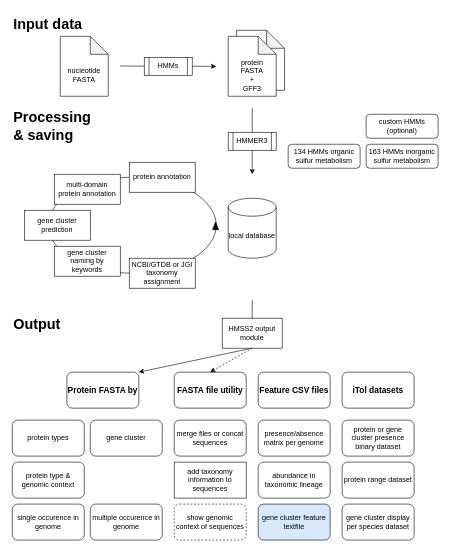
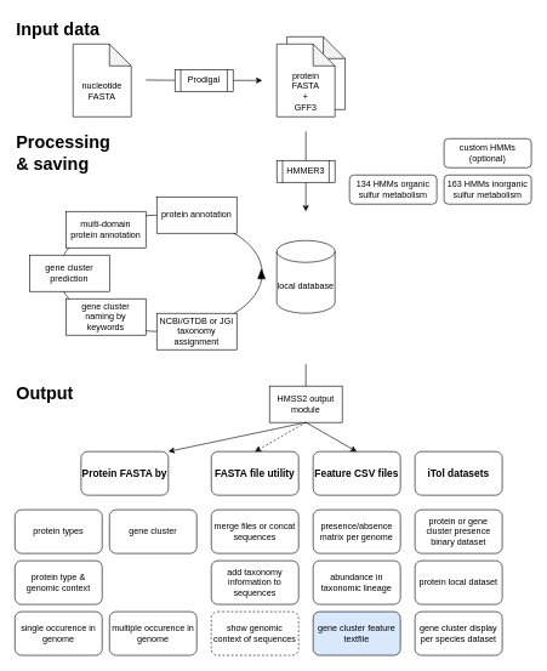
- <mxCell id="12" value="HMMs" style="shape=process;whiteSpace=wrap;html=1;backgroundOutline=1;" vertex="1" parent="1"><mxGeometry x="240" y="95" width="80" height="30" as="geometry" /></mxCell>
+ <mxCell id="12" value="Prodigal" style="shape=process;whiteSpace=wrap;html=1;backgroundOutline=1;" vertex="1" parent="1"><mxGeometry x="240" y="95" width="80" height="30" as="geometry" /></mxCell>
+ <mxCell id="46" value="" style="endArrow=classic;html=1;rounded=0;exitX=0.5;exitY=1;exitDx=0;exitDy=0;entryX=0.5;entryY=0;entryDx=0;entryDy=0;" edge="1" parent="1" source="26" target="36"><mxGeometry width="50" height="50" relative="1" as="geometry"><mxPoint x="630" y="580" as="sourcePoint" /><mxPoint x="680" y="530" as="targetPoint" /></mxGeometry></mxCell>
- <mxCell id="42" value="add taxonomy information to sequences" style="whiteSpace=wrap;html=1;rounded=0;" vertex="1" parent="1"><mxGeometry x="290" y="770" width="120" height="60" as="geometry" /></mxCell>
+ <mxCell id="42" value="add taxonomy information to sequences" style="rounded=1;whiteSpace=wrap;html=1;" vertex="1" parent="1"><mxGeometry x="290" y="770" width="120" height="60" as="geometry" /></mxCell>
- <mxCell id="38" value="protein range dataset" style="rounded=1;whiteSpace=wrap;html=1;" vertex="1" parent="1"><mxGeometry x="570" y="770" width="120" height="60" as="geometry" /></mxCell>
+ <mxCell id="38" value="protein local dataset" style="rounded=1;whiteSpace=wrap;html=1;" vertex="1" parent="1"><mxGeometry x="570" y="770" width="120" height="60" as="geometry" /></mxCell>
